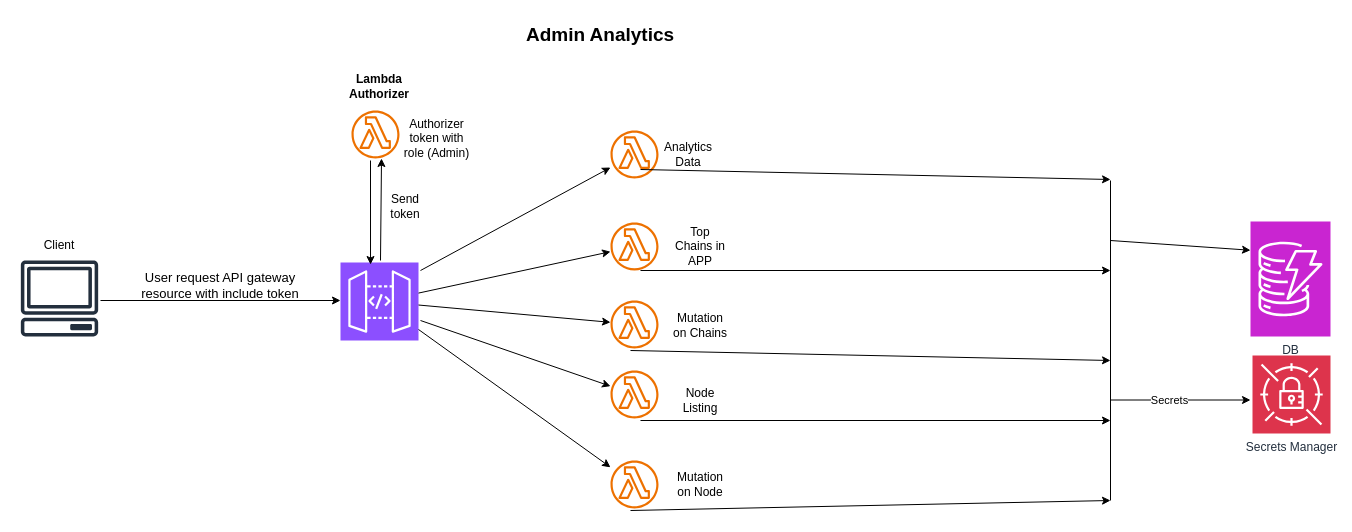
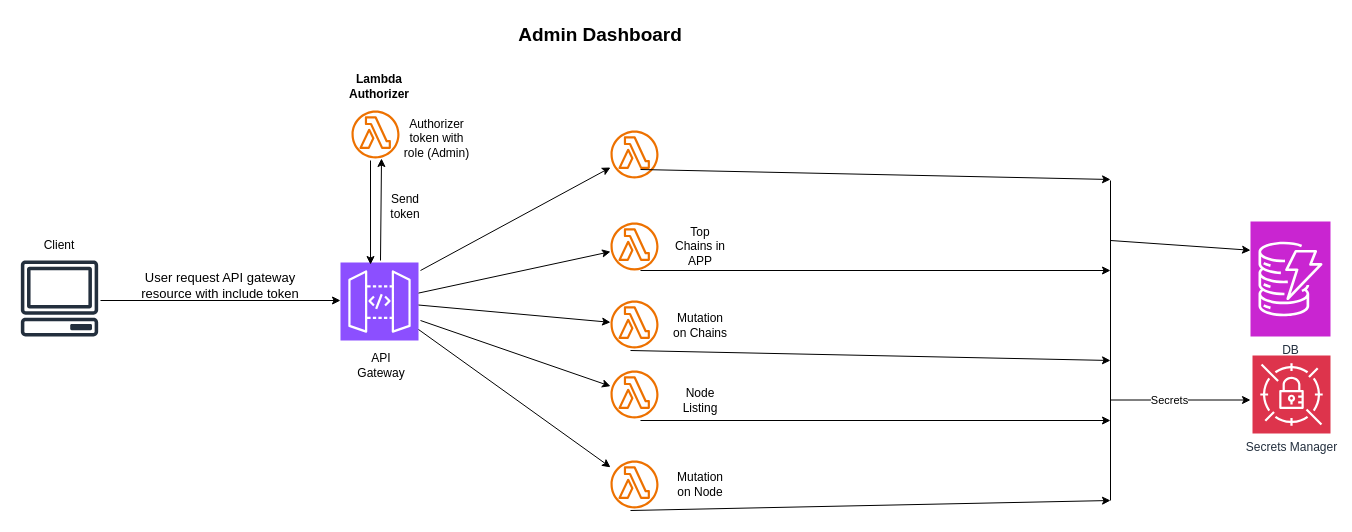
- <mxCell id="2" value="&lt;b&gt;&lt;font style=&quot;font-size: 19px;&quot;&gt;Admin Analytics&lt;/font&gt;&lt;/b&gt;" style="text;html=1;align=center;verticalAlign=middle;whiteSpace=wrap;rounded=0;" parent="1" vertex="1"><mxGeometry x="390" y="20" width="420" height="30" as="geometry" /></mxCell>
+ <mxCell id="2" value="&lt;b&gt;&lt;font style=&quot;font-size: 19px;&quot;&gt;Admin Dashboard&lt;/font&gt;&lt;/b&gt;" style="text;html=1;align=center;verticalAlign=middle;whiteSpace=wrap;rounded=0;" parent="1" vertex="1"><mxGeometry x="390" y="20" width="420" height="30" as="geometry" /></mxCell>
- <mxCell id="27" value="Analytics Data" style="text;html=1;align=center;verticalAlign=middle;whiteSpace=wrap;rounded=0;" vertex="1" parent="1"><mxGeometry x="658" y="139" width="60" height="30" as="geometry" /></mxCell>
+ <mxCell id="15" value="API Gateway" style="text;html=1;align=center;verticalAlign=middle;whiteSpace=wrap;rounded=0;" parent="1" vertex="1"><mxGeometry x="351" y="350" width="60" height="30" as="geometry" /></mxCell>
